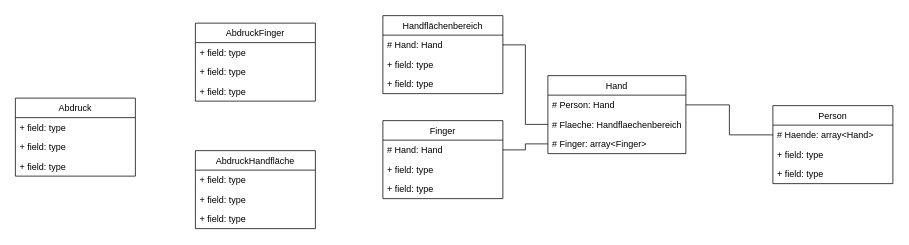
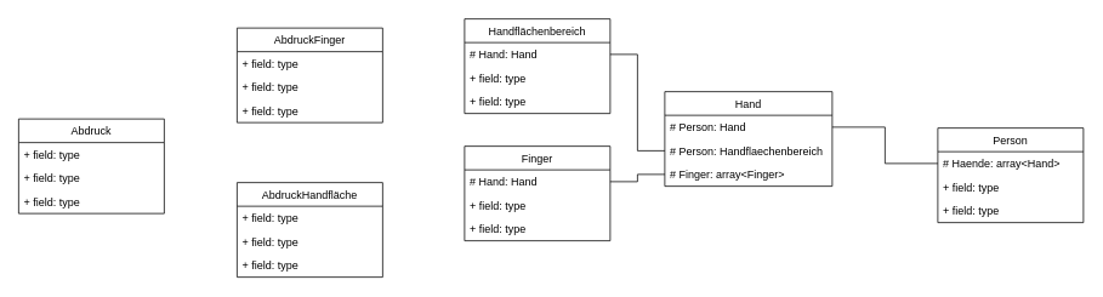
- <mxCell id="5" value="# Flaeche: Handflaechenbereich" style="text;strokeColor=none;fillColor=none;align=left;verticalAlign=top;spacingLeft=4;spacingRight=4;overflow=hidden;rotatable=0;points=[[0,0.5],[1,0.5]];portConstraint=eastwest;" vertex="1" parent="3"><mxGeometry y="52" width="184" height="26" as="geometry" /></mxCell>
+ <mxCell id="5" value="# Person: Handflaechenbereich" style="text;strokeColor=none;fillColor=none;align=left;verticalAlign=top;spacingLeft=4;spacingRight=4;overflow=hidden;rotatable=0;points=[[0,0.5],[1,0.5]];portConstraint=eastwest;" vertex="1" parent="3"><mxGeometry y="52" width="184" height="26" as="geometry" /></mxCell>
